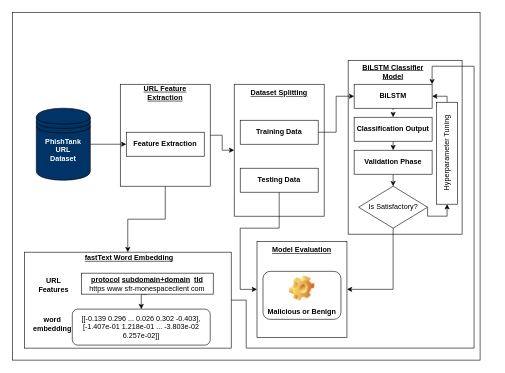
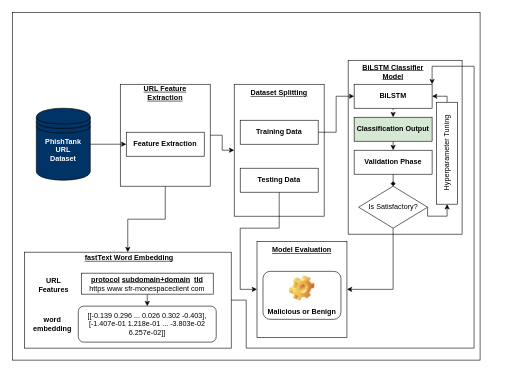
- <mxCell id="37" value="&lt;b&gt;Classification Output&lt;/b&gt;" style="rounded=0;whiteSpace=wrap;html=1;" vertex="1" parent="1"><mxGeometry x="590" y="195" width="130" height="40" as="geometry" /></mxCell>
+ <mxCell id="37" value="&lt;b&gt;Classification Output&lt;/b&gt;" style="rounded=0;whiteSpace=wrap;html=1;fillColor=#d5e8d4;" vertex="1" parent="1"><mxGeometry x="590" y="195" width="130" height="40" as="geometry" /></mxCell>
- <mxCell id="38" style="edgeStyle=orthogonalEdgeStyle;rounded=0;orthogonalLoop=1;jettySize=auto;html=1;exitX=0.5;exitY=1;exitDx=0;exitDy=0;entryX=0.5;entryY=0;entryDx=0;entryDy=0;" edge="1" parent="1" source="39" target="42"><mxGeometry relative="1" as="geometry" /></mxCell>
+ <mxCell id="38" style="edgeStyle=orthogonalEdgeStyle;rounded=0;orthogonalLoop=1;jettySize=auto;html=1;exitX=0.5;exitY=1;exitDx=0;exitDy=0;entryX=0.5;entryY=0;entryDx=0;entryDy=0;endArrow=diamond;" edge="1" parent="1" source="39" target="42"><mxGeometry relative="1" as="geometry" /></mxCell>
- <mxCell id="32" value="[[-0.139 0.296 ... 0.026 0.302 -0.403],[-1.407e-01 1.218e-01 ... -3.803e-02 6.257e-02]]" style="rounded=1;whiteSpace=wrap;html=1;" parent="1" vertex="1"><mxGeometry x="120" y="515" width="230" height="60" as="geometry" /></mxCell>
+ <mxCell id="32" value="[[-0.139 0.296 ... 0.026 0.302 -0.403],[-1.407e-01 1.218e-01 ... -3.803e-02 6.257e-02]]" style="rounded=1;whiteSpace=wrap;html=1;" parent="1" vertex="1"><mxGeometry x="130" y="510" width="230" height="60" as="geometry" /></mxCell>
